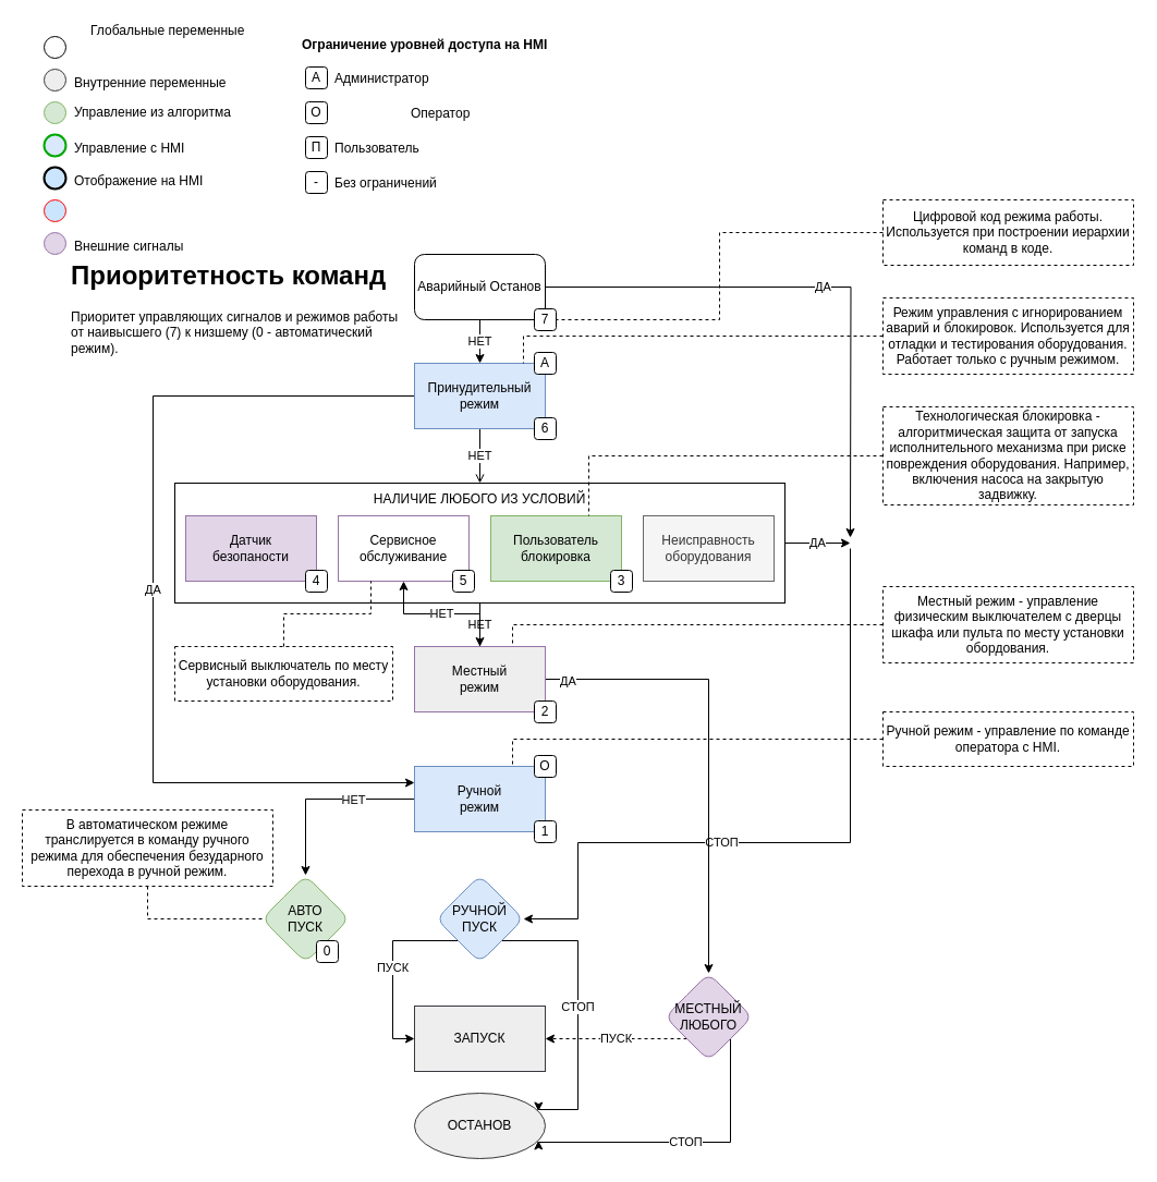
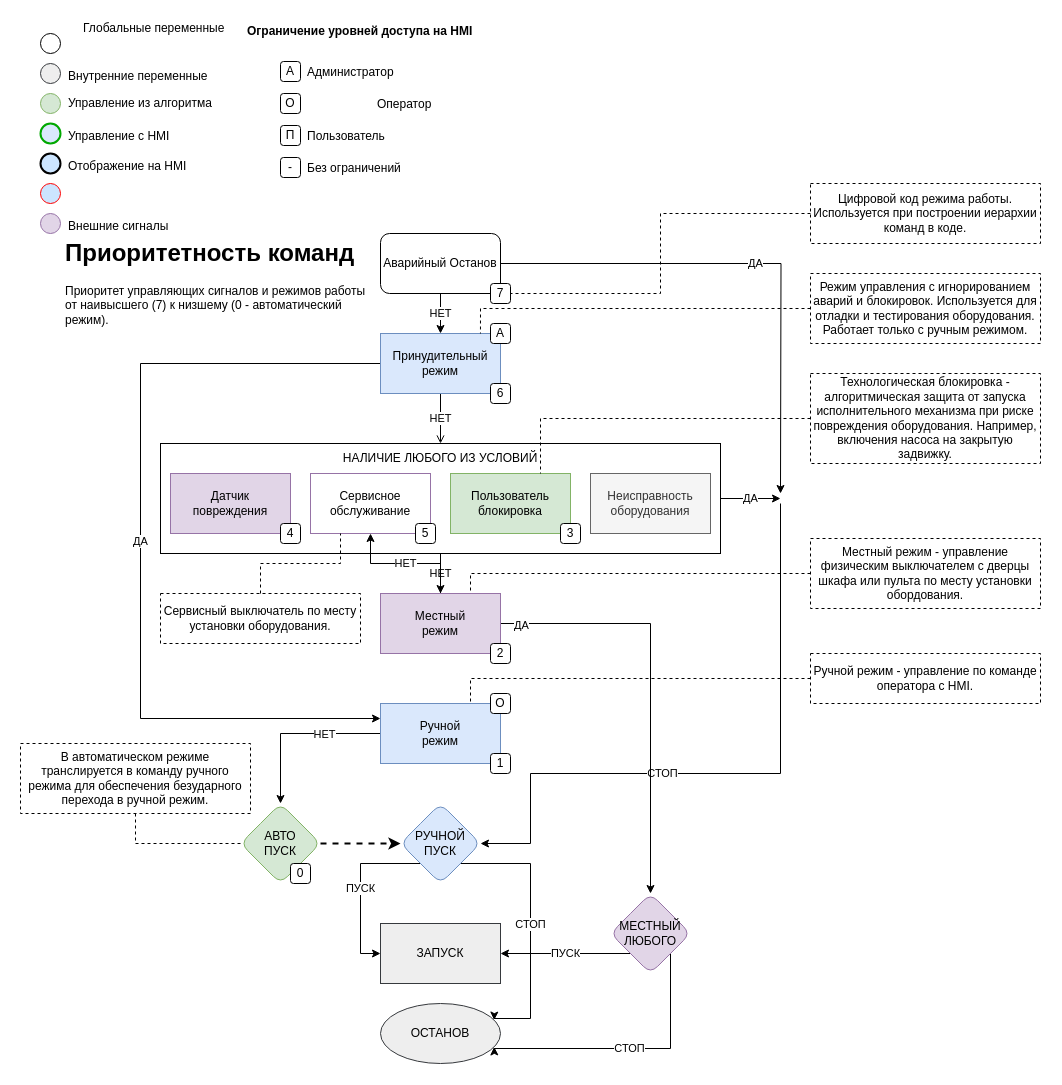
- <mxCell id="65" value="&lt;b&gt;Ограничение уровней доступа на HMI&lt;/b&gt;" style="text;html=1;strokeColor=none;fillColor=none;align=left;verticalAlign=middle;whiteSpace=wrap;rounded=0;shadow=0;glass=0;labelBackgroundColor=#FFFFFF;labelBorderColor=none;sketch=0;" parent="1" vertex="1"><mxGeometry x="275" y="33" width="235" height="15" as="geometry" /></mxCell>
+ <mxCell id="65" value="&lt;b&gt;Ограничение уровней доступа на HMI&lt;/b&gt;" style="text;html=1;strokeColor=none;fillColor=none;align=left;verticalAlign=middle;whiteSpace=wrap;rounded=0;shadow=0;glass=0;labelBackgroundColor=#FFFFFF;labelBorderColor=none;sketch=0;" parent="1" vertex="1"><mxGeometry x="245" y="23" width="235" height="15" as="geometry" /></mxCell>
- <mxCell id="21" value="Датчик&lt;br&gt;безопаности" style="rounded=0;whiteSpace=wrap;html=1;shadow=0;glass=0;sketch=0;fillColor=#e1d5e7;strokeColor=#9673a6;" parent="1" vertex="1"><mxGeometry x="170" y="473" width="120" height="60" as="geometry" /></mxCell>
+ <mxCell id="21" value="Датчик&lt;br&gt;повреждения" style="rounded=0;whiteSpace=wrap;html=1;shadow=0;glass=0;sketch=0;fillColor=#e1d5e7;strokeColor=#9673a6;" parent="1" vertex="1"><mxGeometry x="170" y="473" width="120" height="60" as="geometry" /></mxCell>
- <mxCell id="27" value="Местный&lt;br&gt;режим" style="rounded=0;whiteSpace=wrap;html=1;shadow=0;glass=0;sketch=0;fillColor=#eeeeee;strokeColor=#9673a6;" parent="1" vertex="1"><mxGeometry x="380" y="593" width="120" height="60" as="geometry" /></mxCell>
+ <mxCell id="27" value="Местный&lt;br&gt;режим" style="rounded=0;whiteSpace=wrap;html=1;shadow=0;glass=0;sketch=0;fillColor=#e1d5e7;strokeColor=#9673a6;" parent="1" vertex="1"><mxGeometry x="380" y="593" width="120" height="60" as="geometry" /></mxCell>
+ <mxCell id="31" value="" style="edgeStyle=orthogonalEdgeStyle;rounded=0;orthogonalLoop=1;jettySize=auto;html=1;entryX=0;entryY=0.5;entryDx=0;entryDy=0;dashed=1;strokeWidth=2;" parent="1" source="32" target="18" edge="1"><mxGeometry relative="1" as="geometry" /></mxCell>
- <mxCell id="29" value="ПУСК" style="edgeStyle=orthogonalEdgeStyle;rounded=0;orthogonalLoop=1;jettySize=auto;html=1;exitX=0;exitY=1;exitDx=0;exitDy=0;entryX=1;entryY=0.5;entryDx=0;entryDy=0;dashed=1;" parent="1" source="30" target="20" edge="1"><mxGeometry relative="1" as="geometry"><Array as="points"><mxPoint x="560" y="953" /></Array></mxGeometry></mxCell>
+ <mxCell id="29" value="ПУСК" style="edgeStyle=orthogonalEdgeStyle;rounded=0;orthogonalLoop=1;jettySize=auto;html=1;exitX=0;exitY=1;exitDx=0;exitDy=0;entryX=1;entryY=0.5;entryDx=0;entryDy=0;" parent="1" source="30" target="20" edge="1"><mxGeometry relative="1" as="geometry"><Array as="points"><mxPoint x="560" y="953" /></Array></mxGeometry></mxCell>
